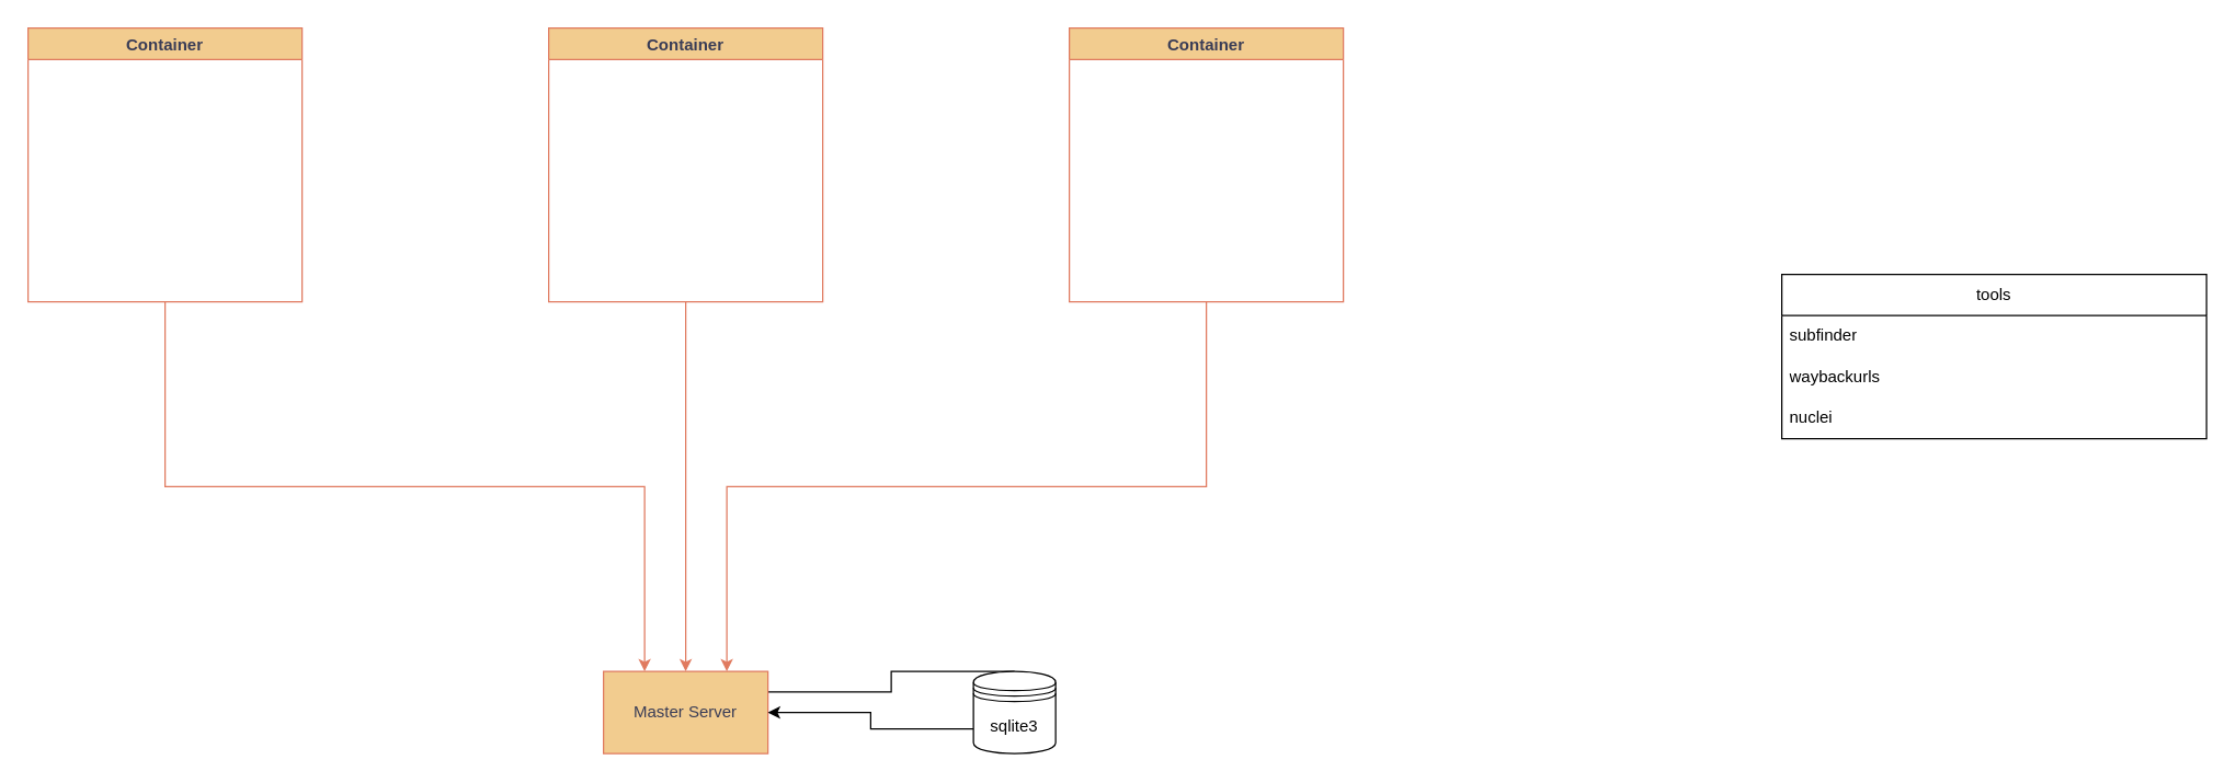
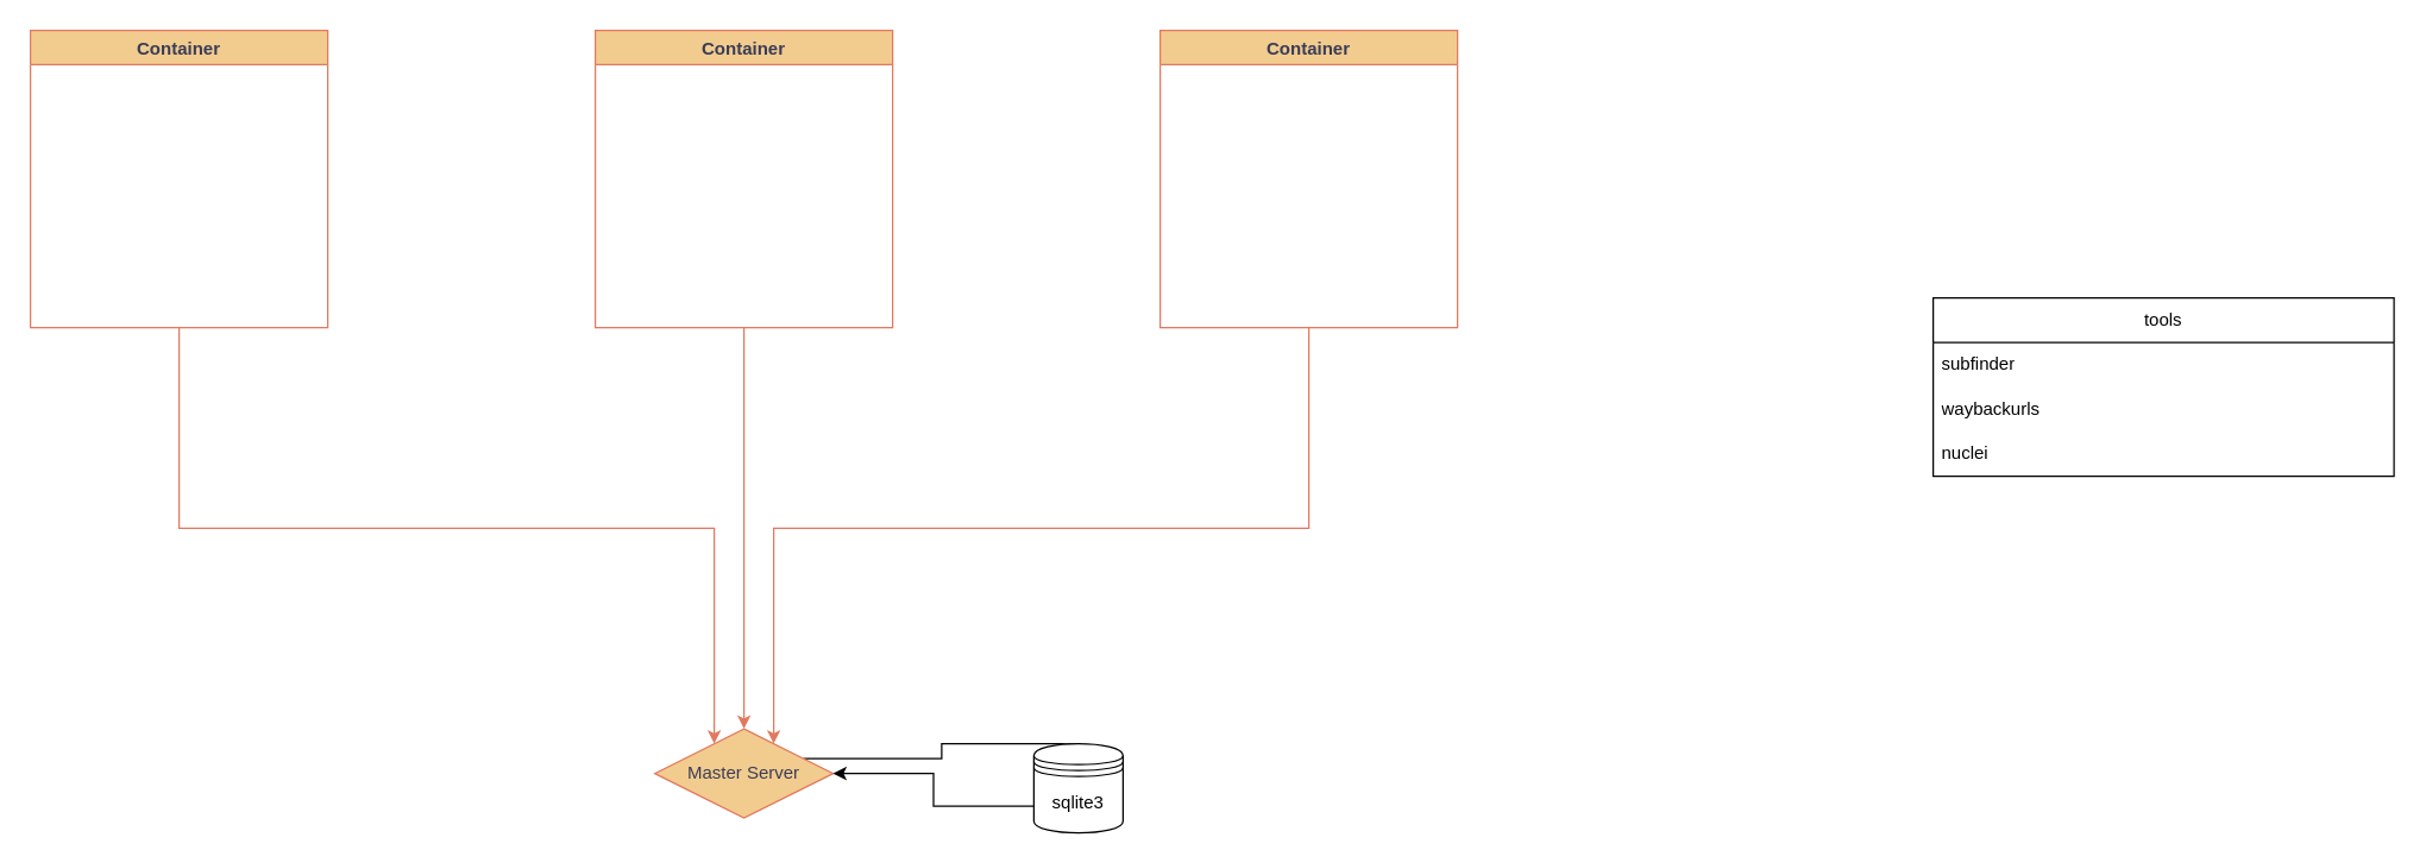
- <mxCell id="9" value="Master Server" style="whiteSpace=wrap;html=1;align=center;treeFolding=1;treeMoving=1;newEdgeStyle={&quot;edgeStyle&quot;:&quot;elbowEdgeStyle&quot;,&quot;startArrow&quot;:&quot;none&quot;,&quot;endArrow&quot;:&quot;none&quot;};labelBackgroundColor=none;fillColor=#F2CC8F;strokeColor=#E07A5F;fontColor=#393C56;" vertex="1" parent="1"><mxGeometry x="440" y="490" width="120" height="60" as="geometry" /></mxCell>
+ <mxCell id="9" value="Master Server" style="rhombus;whiteSpace=wrap;html=1;align=center;treeFolding=1;treeMoving=1;newEdgeStyle={&quot;edgeStyle&quot;:&quot;elbowEdgeStyle&quot;,&quot;startArrow&quot;:&quot;none&quot;,&quot;endArrow&quot;:&quot;none&quot;};labelBackgroundColor=none;fillColor=#F2CC8F;strokeColor=#E07A5F;fontColor=#393C56;" vertex="1" parent="1"><mxGeometry x="440" y="490" width="120" height="60" as="geometry" /></mxCell>
- <mxCell id="11" value="sqlite3" style="shape=datastore;whiteSpace=wrap;html=1;" vertex="1" parent="1"><mxGeometry x="710" y="490" width="60" height="60" as="geometry" /></mxCell>
+ <mxCell id="11" value="sqlite3" style="shape=datastore;whiteSpace=wrap;html=1;" vertex="1" parent="1"><mxGeometry x="695" y="500" width="60" height="60" as="geometry" /></mxCell>
